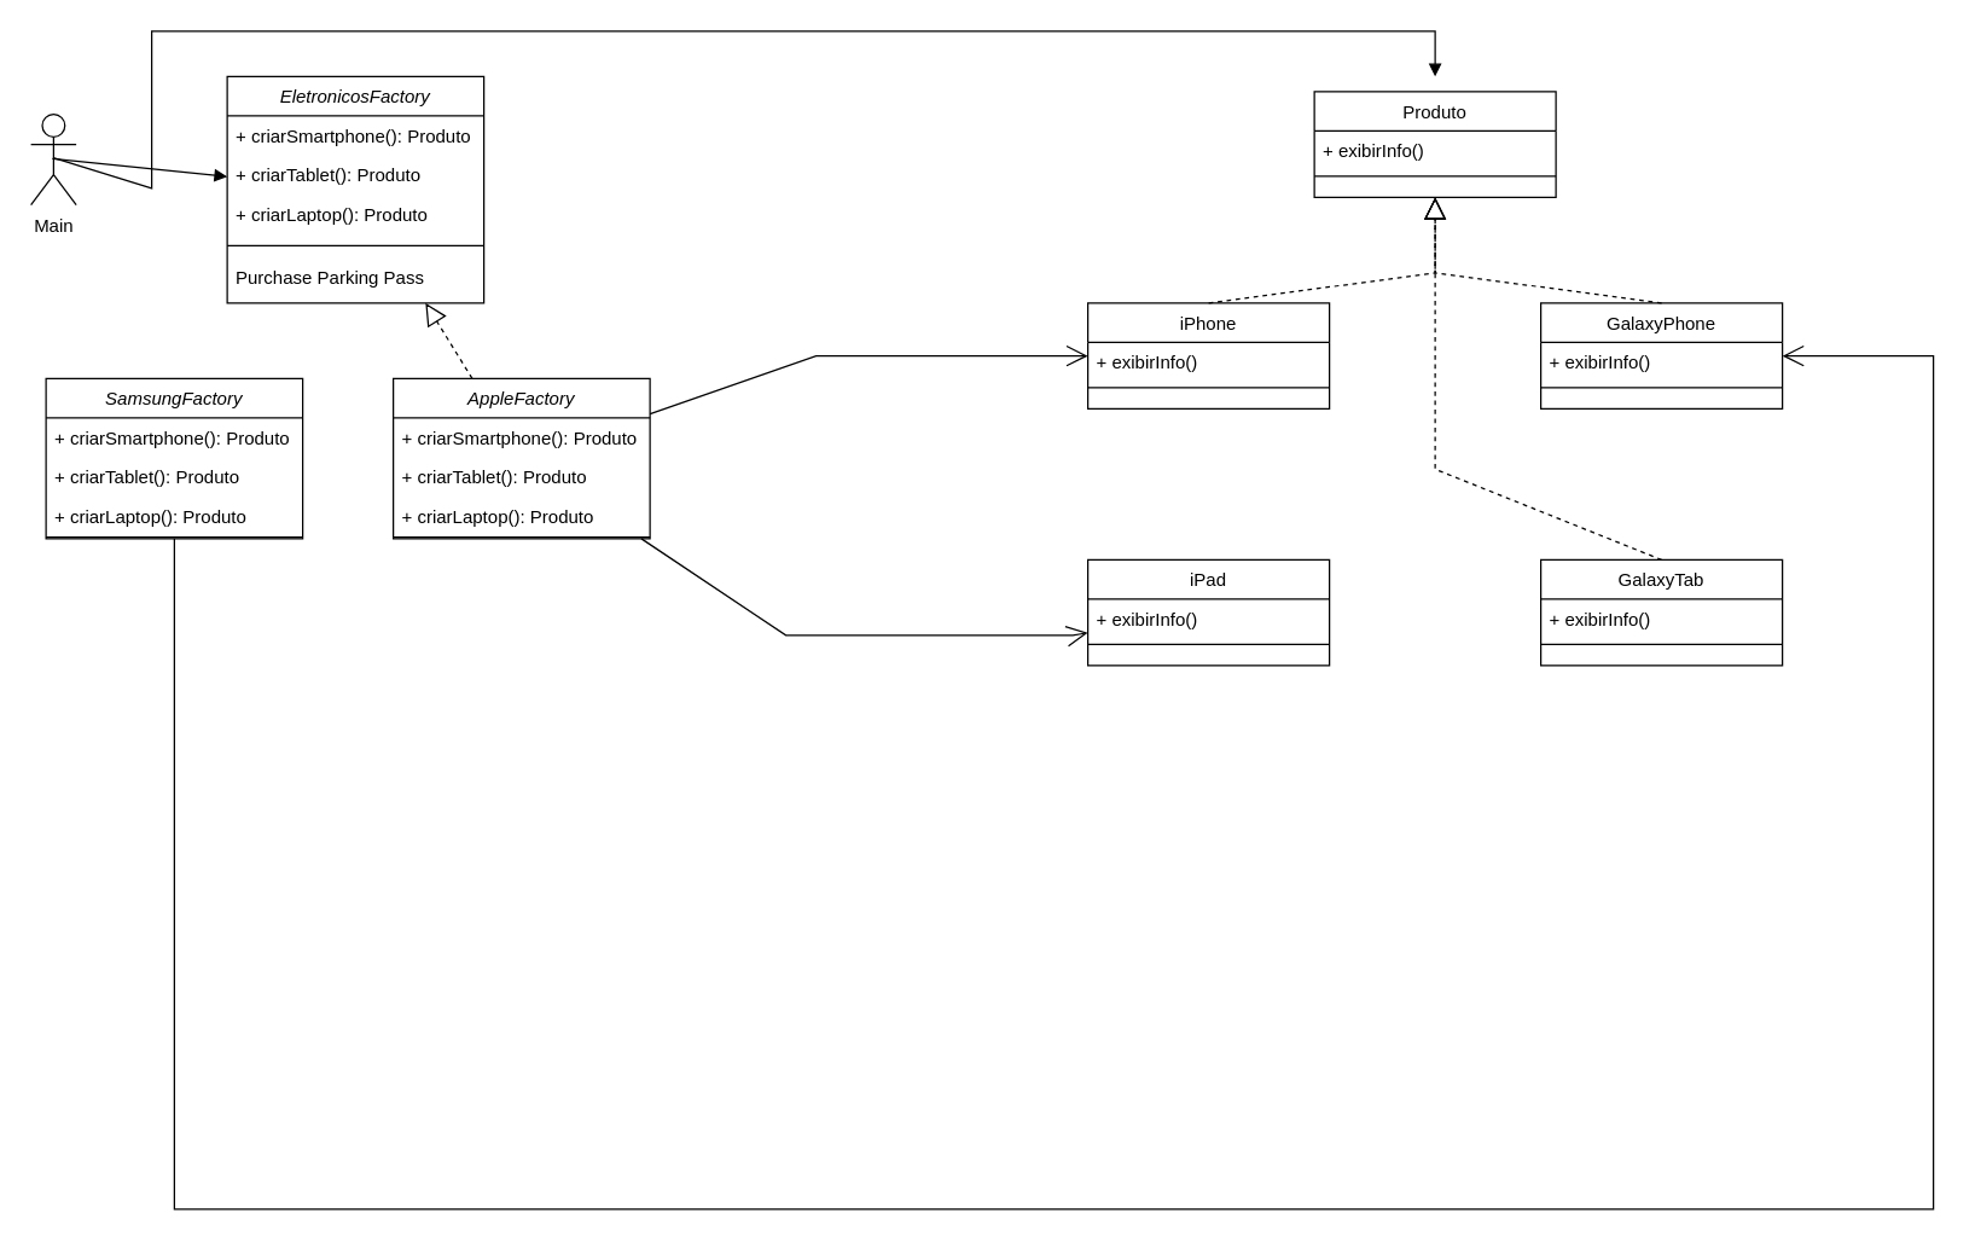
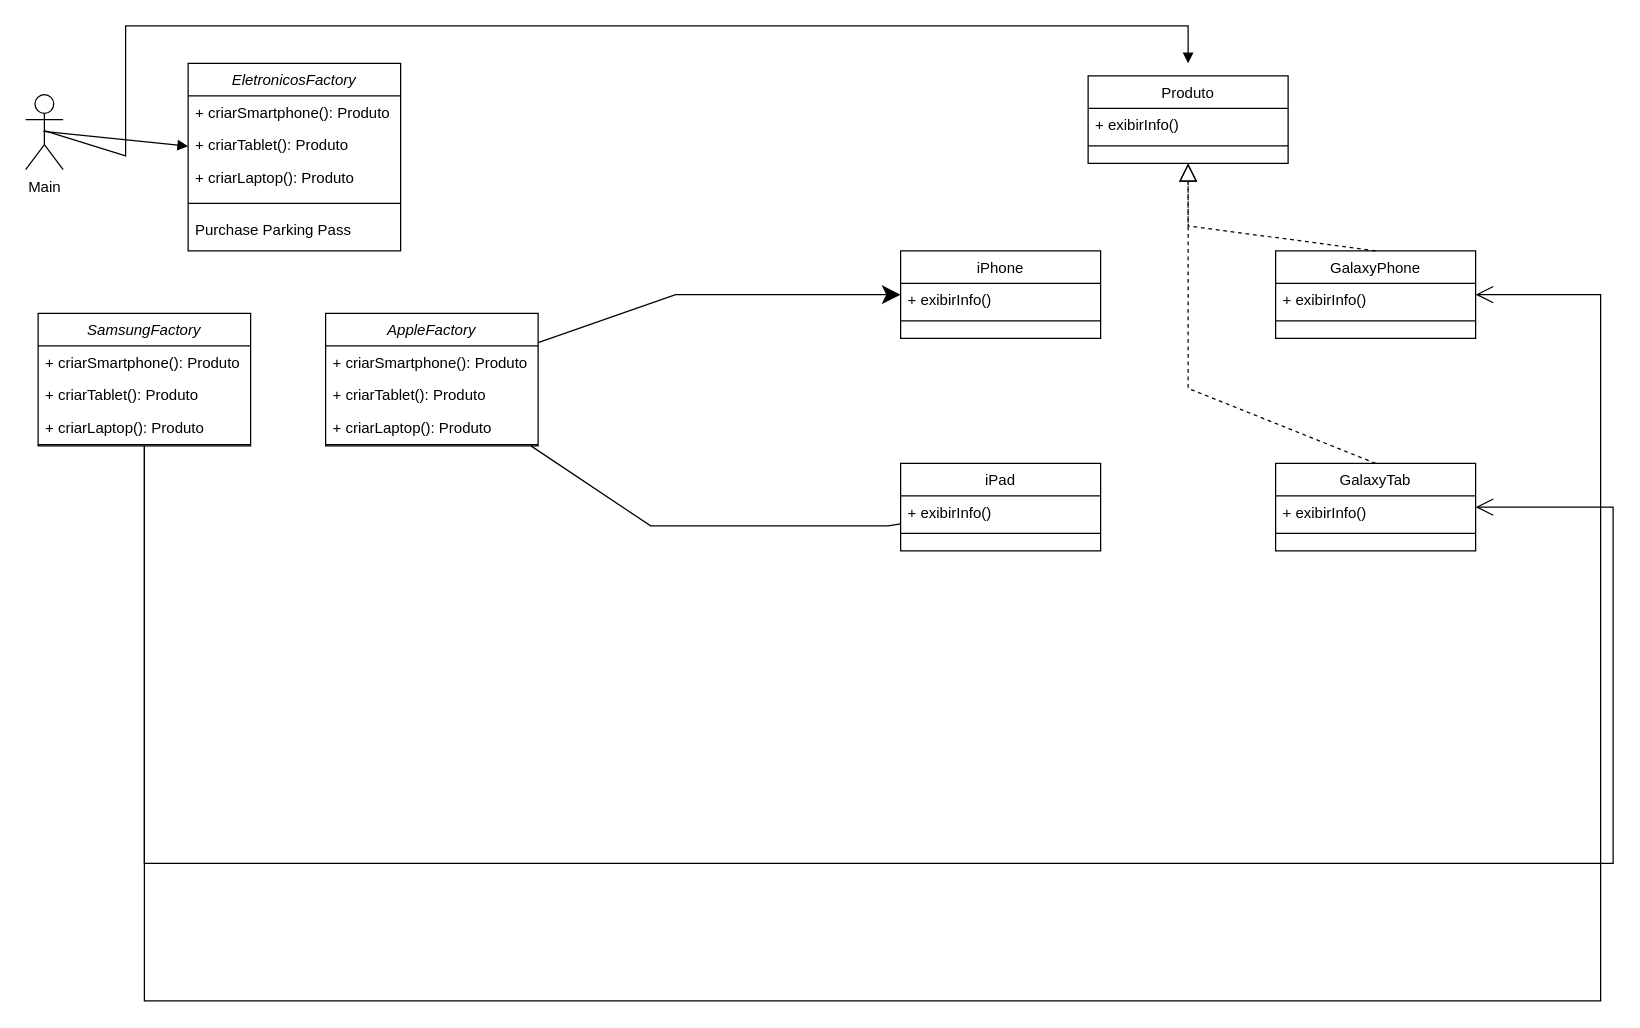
- <mxCell id="23" value="" style="endArrow=block;dashed=1;endFill=0;endSize=12;html=1;rounded=0;exitX=0.5;exitY=0;exitDx=0;exitDy=0;" parent="1" source="11" target="8" edge="1"><mxGeometry width="160" relative="1" as="geometry"><mxPoint x="640" y="310" as="sourcePoint" /><mxPoint x="800" y="310" as="targetPoint" /><Array as="points"><mxPoint x="950" y="180" /><mxPoint x="950" y="160" /></Array></mxGeometry></mxCell>
- <mxCell id="25" value="" style="endArrow=block;dashed=1;endFill=0;endSize=12;html=1;rounded=0;" parent="1" source="38" target="2" edge="1"><mxGeometry width="160" relative="1" as="geometry"><mxPoint x="365" y="250" as="sourcePoint" /><mxPoint x="640" y="310" as="targetPoint" /></mxGeometry></mxCell>
- <mxCell id="43" value="" style="endArrow=open;endFill=1;endSize=12;html=1;rounded=0;" edge="1" parent="1" source="38" target="11"><mxGeometry width="160" relative="1" as="geometry"><mxPoint x="434" y="366" as="sourcePoint" /><mxPoint x="730" y="428" as="targetPoint" /><Array as="points"><mxPoint x="540" y="235" /><mxPoint x="640" y="235" /></Array></mxGeometry></mxCell>
+ <mxCell id="43" value="" style="endArrow=classic;endFill=1;endSize=12;html=1;rounded=0;" edge="1" parent="1" source="38" target="11"><mxGeometry width="160" relative="1" as="geometry"><mxPoint x="434" y="366" as="sourcePoint" /><mxPoint x="730" y="428" as="targetPoint" /><Array as="points"><mxPoint x="540" y="235" /><mxPoint x="640" y="235" /></Array></mxGeometry></mxCell>
- <mxCell id="26" value="" style="endArrow=open;endFill=1;endSize=12;html=1;rounded=0;" parent="1" source="38" target="14" edge="1"><mxGeometry width="160" relative="1" as="geometry"><mxPoint x="106.37" y="340" as="sourcePoint" /><mxPoint x="790" y="610" as="targetPoint" /><Array as="points"><mxPoint x="520" y="420" /><mxPoint x="630" y="420" /><mxPoint x="710" y="420" /></Array></mxGeometry></mxCell>
+ <mxCell id="26" value="" style="endArrow=none;endFill=1;endSize=12;html=1;rounded=0;" parent="1" source="38" target="14" edge="1"><mxGeometry width="160" relative="1" as="geometry"><mxPoint x="106.37" y="340" as="sourcePoint" /><mxPoint x="790" y="610" as="targetPoint" /><Array as="points"><mxPoint x="520" y="420" /><mxPoint x="630" y="420" /><mxPoint x="710" y="420" /></Array></mxGeometry></mxCell>
+ <mxCell id="31" value="" style="endArrow=open;endFill=1;endSize=12;html=1;rounded=0;" parent="1" source="33" target="20" edge="1"><mxGeometry width="160" relative="1" as="geometry"><mxPoint x="350.19" y="340" as="sourcePoint" /><mxPoint x="990" y="540" as="targetPoint" /><Array as="points"><mxPoint x="115" y="690" /><mxPoint x="590" y="690" /><mxPoint x="1290" y="690" /><mxPoint x="1290" y="405" /></Array></mxGeometry></mxCell>
